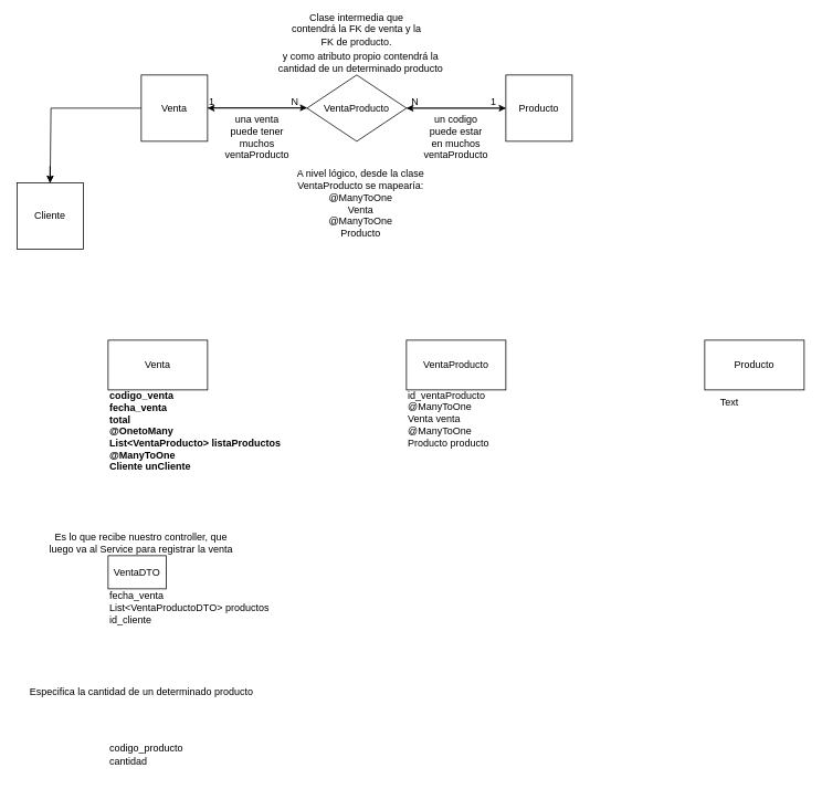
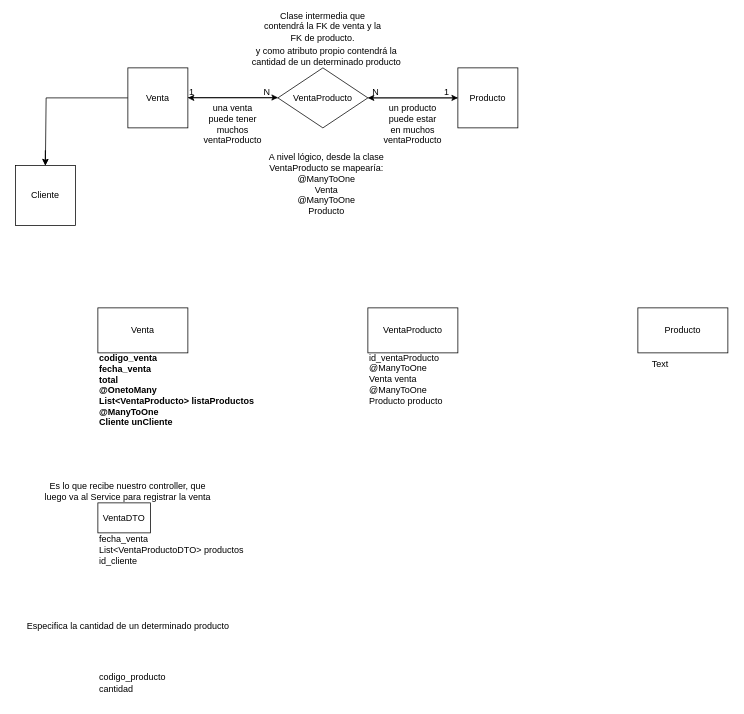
- <mxCell id="16" value="un codigo puede estar en muchos ventaProducto" style="text;html=1;align=center;verticalAlign=middle;whiteSpace=wrap;rounded=0;" parent="1" vertex="1"><mxGeometry x="520" y="150" width="60" height="30" as="geometry" /></mxCell>
+ <mxCell id="16" value="un producto puede estar en muchos ventaProducto" style="text;html=1;align=center;verticalAlign=middle;whiteSpace=wrap;rounded=0;" parent="1" vertex="1"><mxGeometry x="520" y="150" width="60" height="30" as="geometry" /></mxCell>
